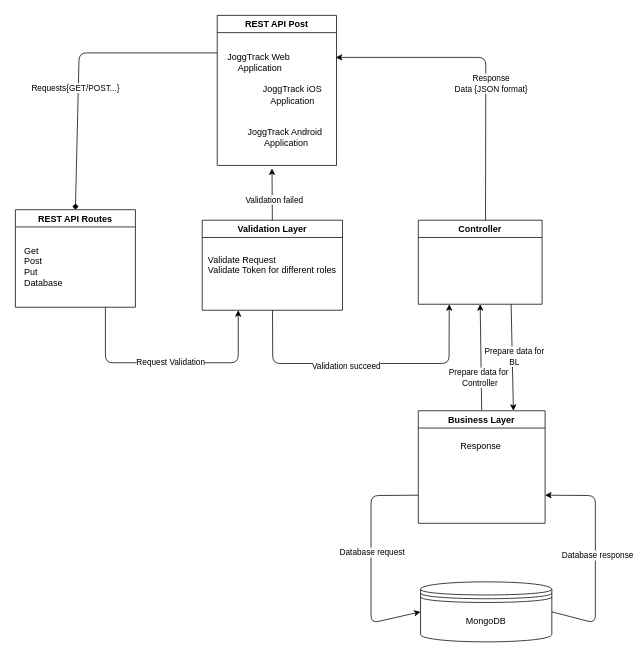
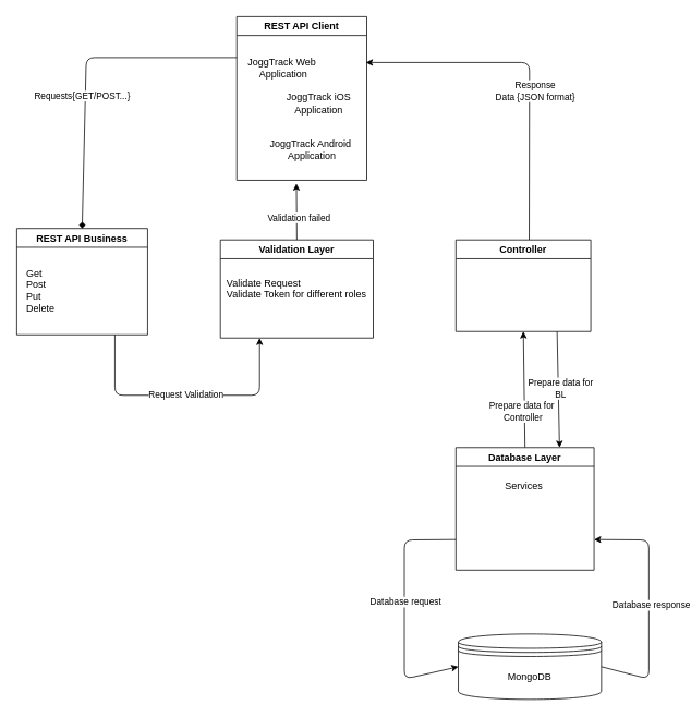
- <mxCell id="6" value="REST API Post" style="swimlane;" parent="1" vertex="1"><mxGeometry x="289" width="159" height="200" as="geometry" y="20" /></mxCell>
+ <mxCell id="6" value="REST API Client" style="swimlane;" parent="1" vertex="1"><mxGeometry x="289" width="159" height="200" as="geometry" y="20" /></mxCell>
- <mxCell id="2" value="REST API Routes" style="swimlane;" parent="1" vertex="1"><mxGeometry x="20" y="279" width="160" height="130" as="geometry" /></mxCell>
+ <mxCell id="2" value="REST API Business" style="swimlane;" parent="1" vertex="1"><mxGeometry x="20" y="279" width="160" height="130" as="geometry" /></mxCell>
- <mxCell id="3" value="&lt;div&gt;&lt;span&gt;Get&lt;/span&gt;&lt;/div&gt;&lt;div&gt;&lt;span&gt;Post&lt;/span&gt;&lt;/div&gt;&lt;div&gt;Put&lt;/div&gt;&lt;div&gt;Database&lt;/div&gt;" style="text;html=1;strokeColor=none;fillColor=none;align=left;verticalAlign=middle;whiteSpace=wrap;rounded=0;" vertex="1" parent="2"><mxGeometry x="10" y="31" width="140" height="90" as="geometry" /></mxCell>
+ <mxCell id="3" value="&lt;div&gt;&lt;span&gt;Get&lt;/span&gt;&lt;/div&gt;&lt;div&gt;&lt;span&gt;Post&lt;/span&gt;&lt;/div&gt;&lt;div&gt;Put&lt;/div&gt;&lt;div&gt;Delete&lt;/div&gt;" style="text;html=1;strokeColor=none;fillColor=none;align=left;verticalAlign=middle;whiteSpace=wrap;rounded=0;" vertex="1" parent="2"><mxGeometry x="10" y="31" width="140" height="90" as="geometry" /></mxCell>
- <mxCell id="12" style="edgeStyle=none;html=1;entryX=0.25;entryY=1;entryDx=0;entryDy=0;" edge="1" parent="1" source="14" target="20"><mxGeometry relative="1" as="geometry"><mxPoint x="609" y="421" as="targetPoint" /><Array as="points"><mxPoint x="363" y="484" /><mxPoint x="469" y="484" /><mxPoint x="598" y="484" /></Array></mxGeometry></mxCell>
- <mxCell id="13" value="Validation succeed" style="edgeLabel;html=1;align=center;verticalAlign=middle;resizable=0;points=[];" vertex="1" connectable="0" parent="12"><mxGeometry x="-0.468" y="3" relative="1" as="geometry"><mxPoint x="67" y="6" as="offset" /></mxGeometry></mxCell>
- <mxCell id="25" value="Business Layer" style="swimlane;" vertex="1" parent="1"><mxGeometry x="557" y="547" width="169" height="150" as="geometry" /></mxCell>
+ <mxCell id="25" value="Database Layer" style="swimlane;" vertex="1" parent="1"><mxGeometry x="557" y="547" width="169" height="150" as="geometry" /></mxCell>
- <mxCell id="26" value="Response" style="text;html=1;align=center;verticalAlign=middle;resizable=0;points=[];autosize=1;strokeColor=none;" vertex="1" parent="25"><mxGeometry x="54.5" y="39" width="56" height="18" as="geometry" /></mxCell>
+ <mxCell id="26" value="Services" style="text;html=1;align=center;verticalAlign=middle;resizable=0;points=[];autosize=1;strokeColor=none;" vertex="1" parent="25"><mxGeometry x="54.5" y="39" width="56" height="18" as="geometry" /></mxCell>
